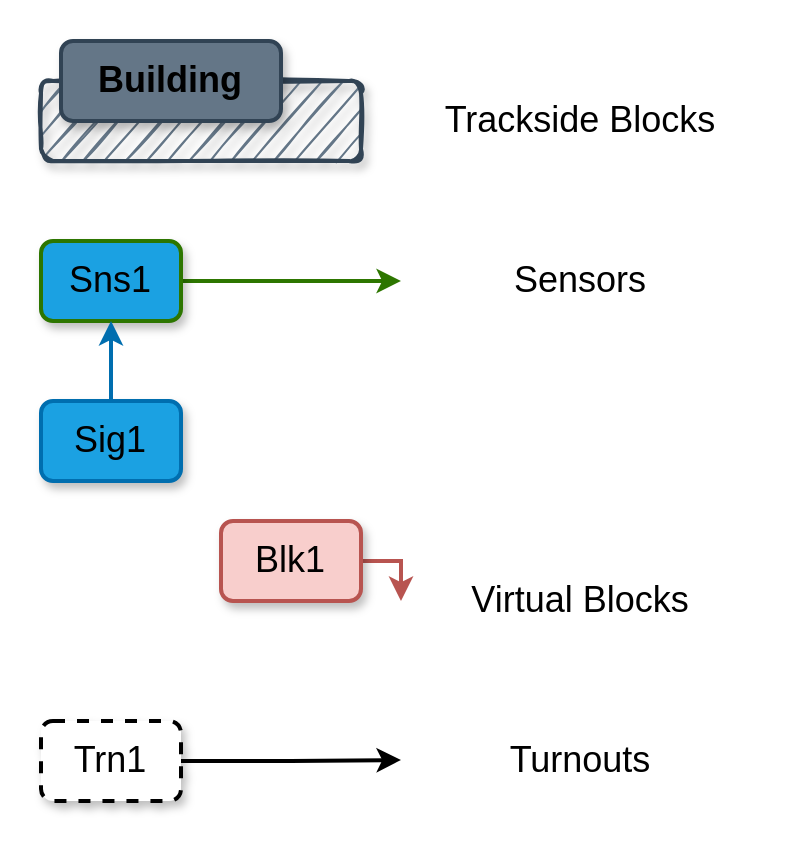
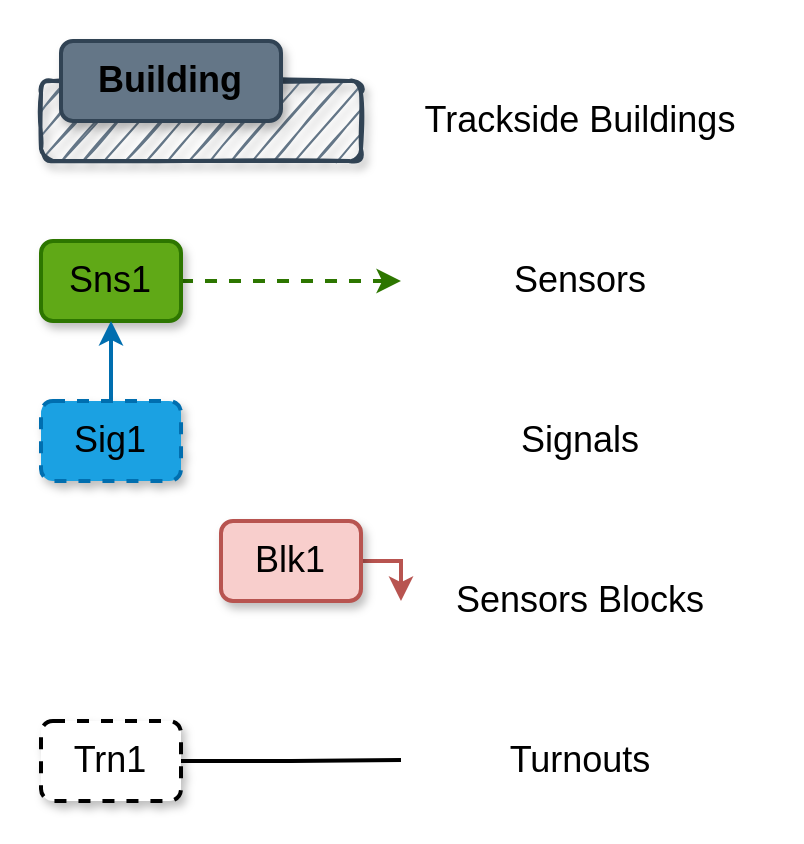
- <mxCell id="16" value="Trackside Blocks" style="text;html=1;strokeColor=none;fillColor=none;align=center;verticalAlign=middle;whiteSpace=wrap;rounded=0;shadow=1;glass=0;sketch=0;fontSize=18;fontColor=#000000;" vertex="1" parent="1"><mxGeometry x="200" y="40" width="180" height="40" as="geometry" /></mxCell>
+ <mxCell id="16" value="Trackside Buildings" style="text;html=1;strokeColor=none;fillColor=none;align=center;verticalAlign=middle;whiteSpace=wrap;rounded=0;shadow=1;glass=0;sketch=0;fontSize=18;fontColor=#000000;" vertex="1" parent="1"><mxGeometry x="200" y="40" width="180" height="40" as="geometry" /></mxCell>
- <mxCell id="5" value="Sns1" style="rounded=1;whiteSpace=wrap;html=1;shadow=1;glass=0;sketch=0;fontSize=18;fontColor=#000000;strokeWidth=2;fillColor=#1ba1e2;strokeColor=#2D7600;" vertex="1" parent="1"><mxGeometry x="20" y="120" width="70" height="40" as="geometry" /></mxCell>
+ <mxCell id="5" value="Sns1" style="rounded=1;whiteSpace=wrap;html=1;shadow=1;glass=0;sketch=0;fontSize=18;fontColor=#000000;strokeWidth=2;fillColor=#60a917;strokeColor=#2D7600;" vertex="1" parent="1"><mxGeometry x="20" y="120" width="70" height="40" as="geometry" /></mxCell>
- <mxCell id="4" value="" style="edgeStyle=orthogonalEdgeStyle;rounded=0;orthogonalLoop=1;jettySize=auto;html=1;fontSize=18;fontColor=#000000;fillColor=#60a917;strokeColor=#2D7600;strokeWidth=2;" edge="1" parent="1" source="5" target="15"><mxGeometry relative="1" as="geometry" /></mxCell>
+ <mxCell id="4" value="" style="edgeStyle=orthogonalEdgeStyle;rounded=0;orthogonalLoop=1;jettySize=auto;html=1;fontSize=18;fontColor=#000000;fillColor=#60a917;strokeColor=#2D7600;strokeWidth=2;dashed=1;" edge="1" parent="1" source="5" target="15"><mxGeometry relative="1" as="geometry" /></mxCell>
- <mxCell id="7" value="Sig1" style="rounded=1;whiteSpace=wrap;html=1;shadow=1;glass=0;sketch=0;fontSize=18;fontColor=#000000;strokeWidth=2;fillColor=#1ba1e2;strokeColor=#006EAF;" vertex="1" parent="1"><mxGeometry x="20" y="200" width="70" height="40" as="geometry" /></mxCell>
+ <mxCell id="7" value="Sig1" style="rounded=1;whiteSpace=wrap;html=1;shadow=1;glass=0;sketch=0;fontSize=18;fontColor=#000000;strokeWidth=2;fillColor=#1ba1e2;strokeColor=#006EAF;dashed=1;" vertex="1" parent="1"><mxGeometry x="20" y="200" width="70" height="40" as="geometry" /></mxCell>
+ <mxCell id="14" value="Signals" style="text;html=1;strokeColor=none;fillColor=none;align=center;verticalAlign=middle;whiteSpace=wrap;rounded=0;shadow=1;glass=0;sketch=0;fontSize=18;fontColor=#000000;" vertex="1" parent="1"><mxGeometry x="200" y="200" width="180" height="40" as="geometry" /></mxCell>
- <mxCell id="13" value="Virtual Blocks" style="text;html=1;strokeColor=none;fillColor=none;align=center;verticalAlign=middle;whiteSpace=wrap;rounded=0;shadow=1;glass=0;sketch=0;fontSize=18;fontColor=#000000;" vertex="1" parent="1"><mxGeometry x="200" y="280" width="180" height="40" as="geometry" /></mxCell>
+ <mxCell id="13" value="Sensors Blocks" style="text;html=1;strokeColor=none;fillColor=none;align=center;verticalAlign=middle;whiteSpace=wrap;rounded=0;shadow=1;glass=0;sketch=0;fontSize=18;fontColor=#000000;" vertex="1" parent="1"><mxGeometry x="200" y="280" width="180" height="40" as="geometry" /></mxCell>
- <mxCell id="10" value="" style="edgeStyle=orthogonalEdgeStyle;rounded=0;orthogonalLoop=1;jettySize=auto;html=1;fontSize=18;fontColor=#000000;strokeWidth=2;" edge="1" parent="1" source="11" target="12"><mxGeometry relative="1" as="geometry" /></mxCell>
+ <mxCell id="10" value="" style="edgeStyle=orthogonalEdgeStyle;rounded=0;orthogonalLoop=1;jettySize=auto;html=1;fontSize=18;fontColor=#000000;strokeWidth=2;endArrow=none;" edge="1" parent="1" source="11" target="12"><mxGeometry relative="1" as="geometry" /></mxCell>
